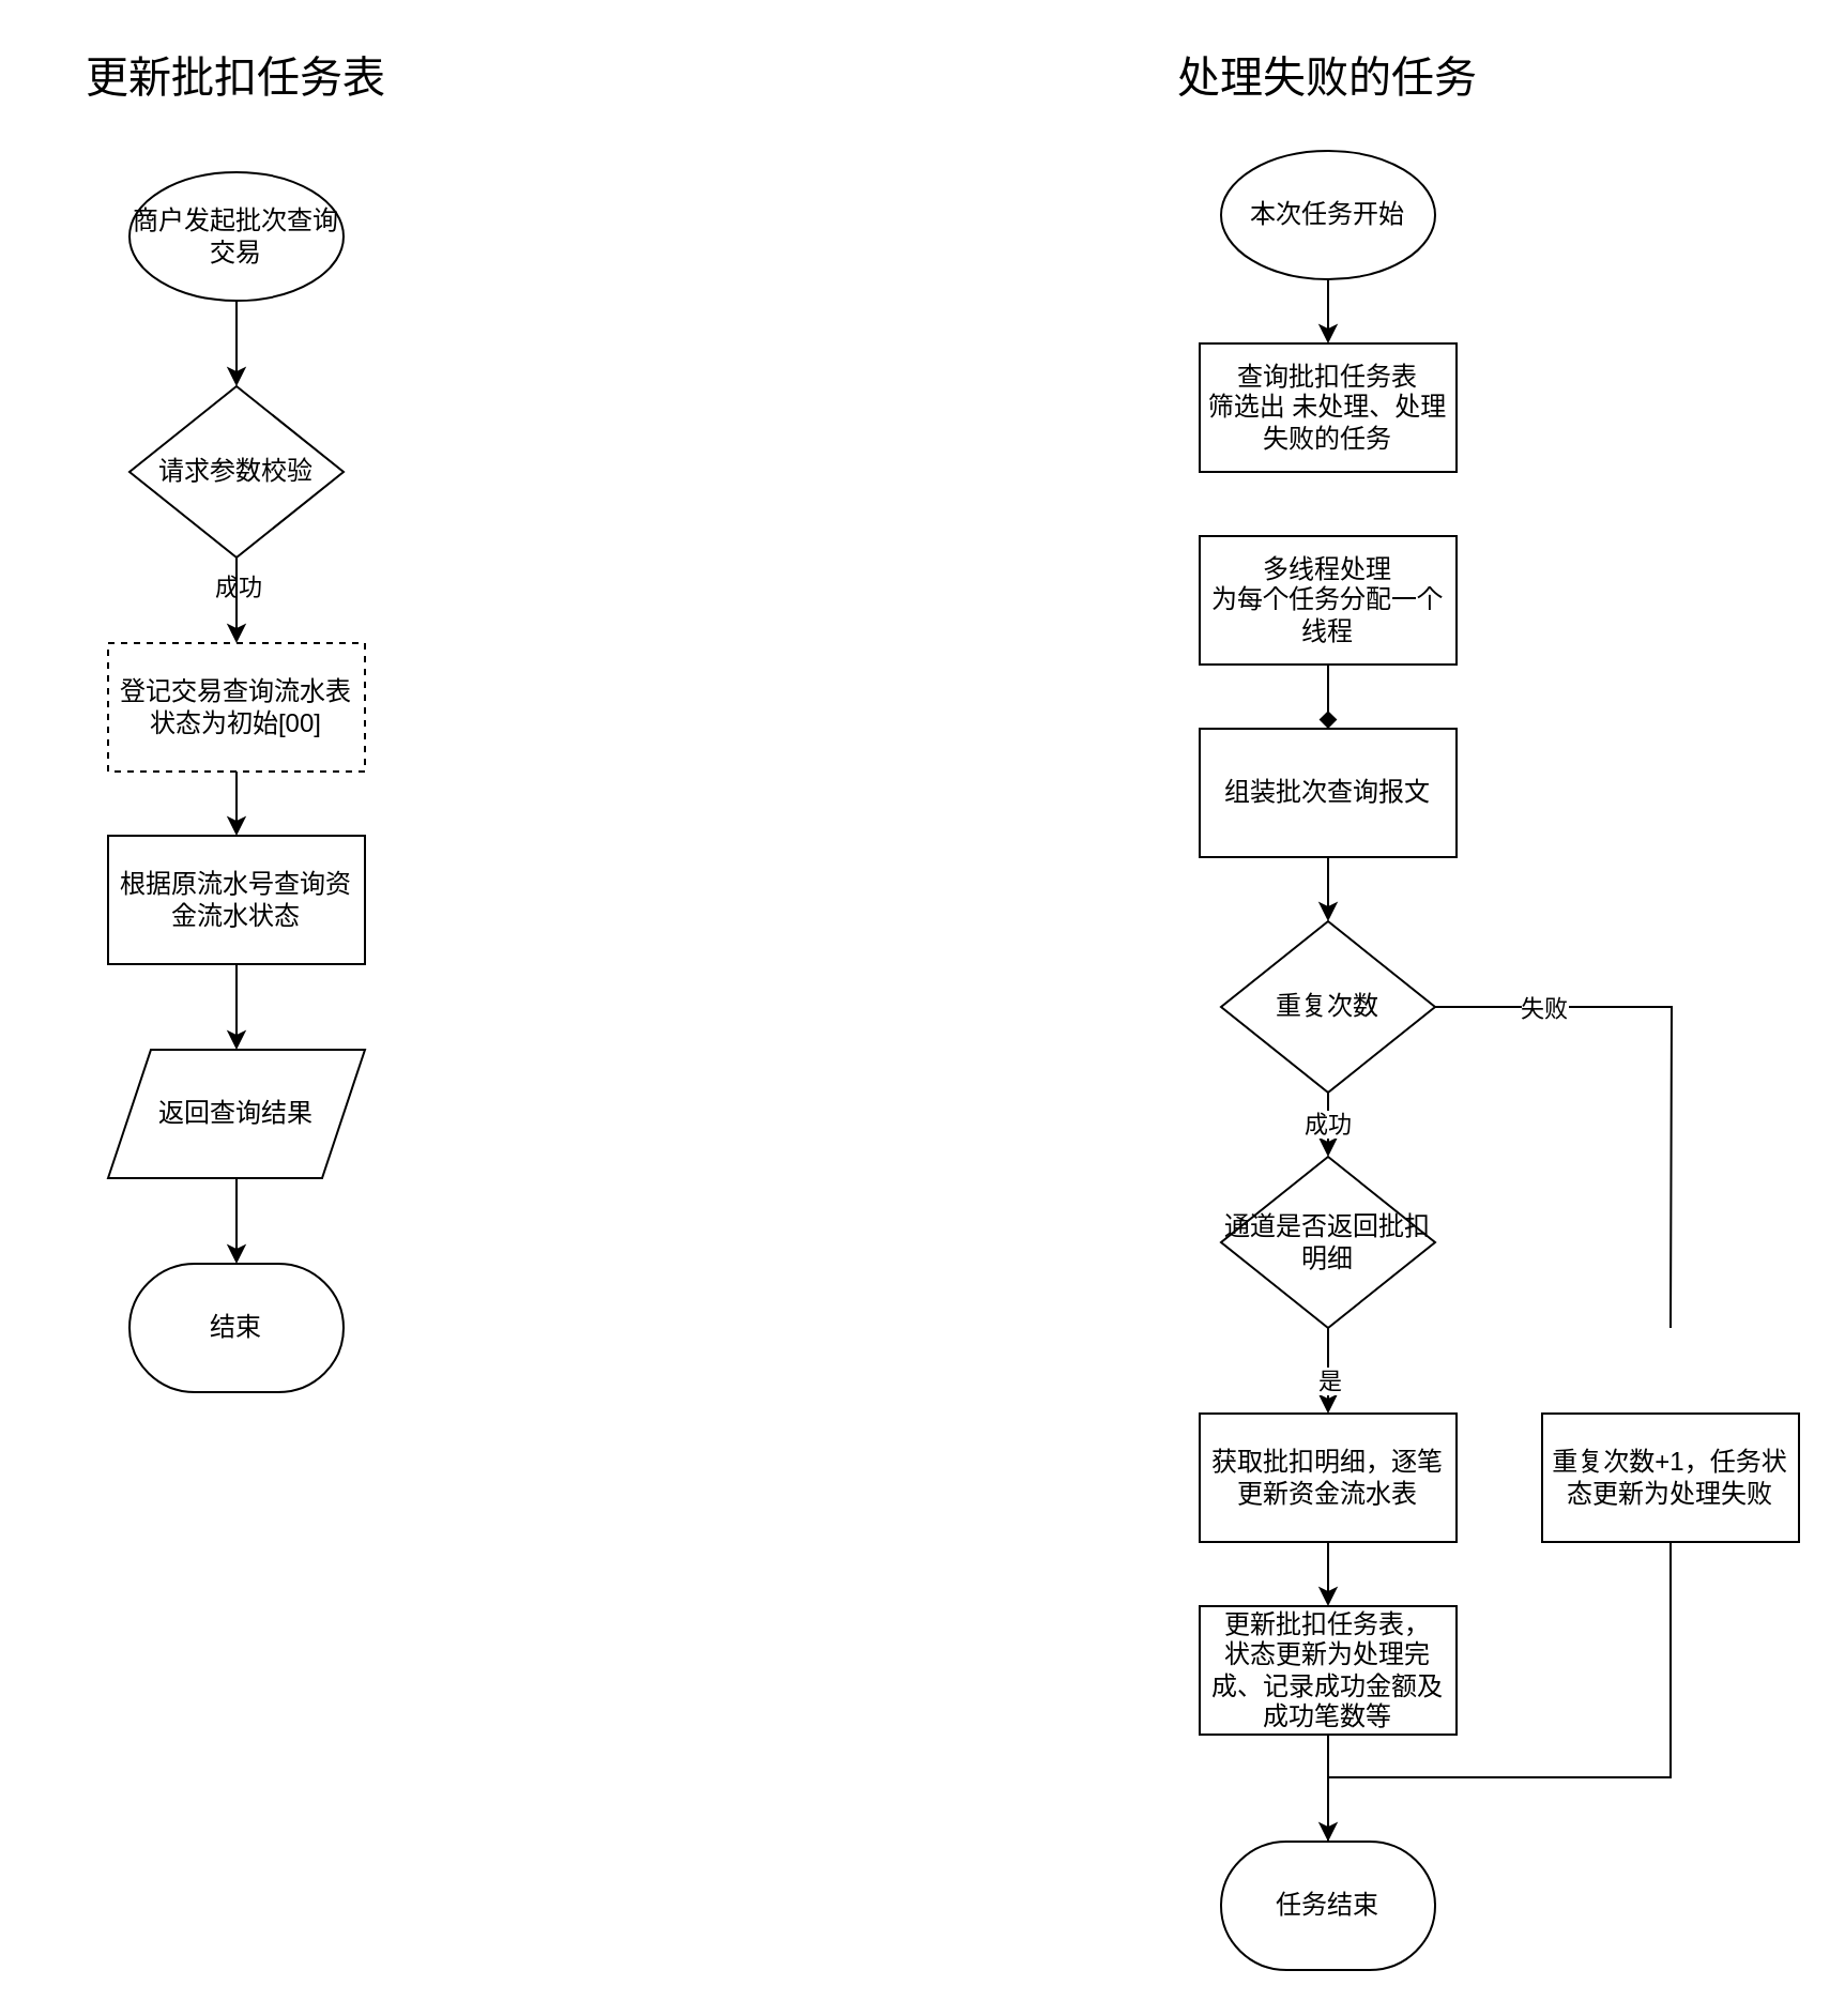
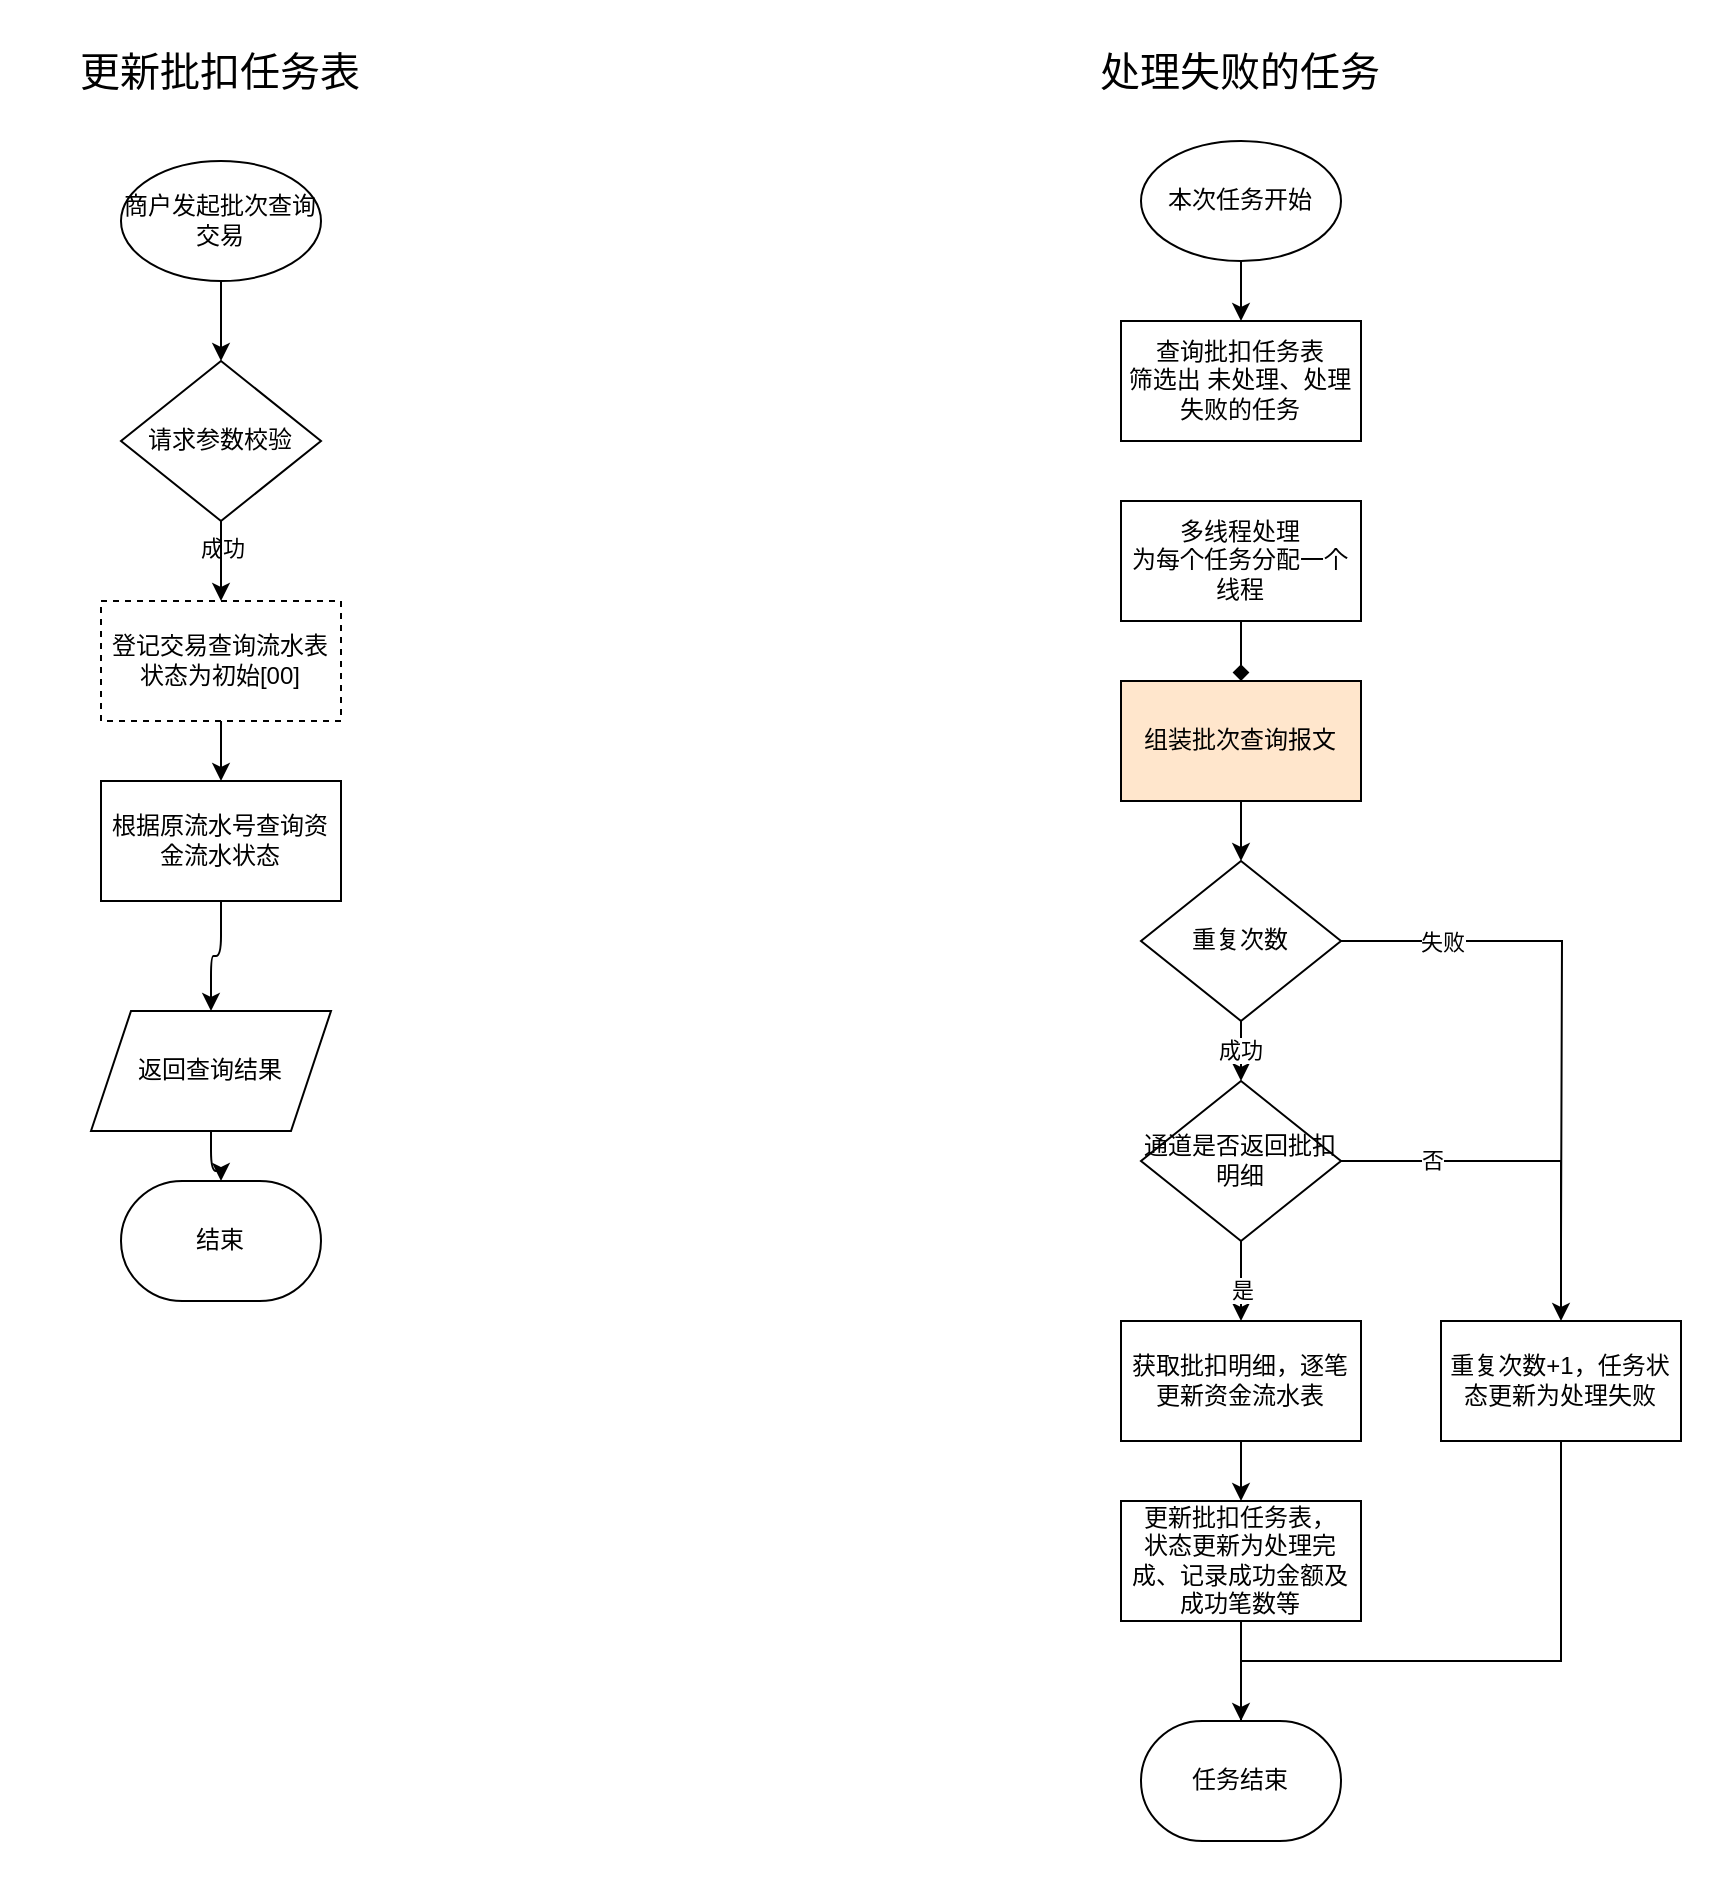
- <mxCell id="22" value="组装批次查询报文" style="whiteSpace=wrap;html=1;strokeWidth=1;labelBackgroundColor=none;rounded=0;" vertex="1" parent="1"><mxGeometry x="560" y="340" width="120" height="60" as="geometry" /></mxCell>
+ <mxCell id="22" value="组装批次查询报文" style="whiteSpace=wrap;html=1;strokeWidth=1;labelBackgroundColor=none;rounded=0;fillColor=#ffe6cc;" vertex="1" parent="1"><mxGeometry x="560" y="340" width="120" height="60" as="geometry" /></mxCell>
- <mxCell id="13" value="返回查询结果" style="shape=parallelogram;perimeter=parallelogramPerimeter;whiteSpace=wrap;html=1;fixedSize=1;strokeWidth=1;labelBackgroundColor=none;rounded=0;" parent="1" vertex="1"><mxGeometry x="50" y="490" width="120" height="60" as="geometry" /></mxCell>
+ <mxCell id="13" value="返回查询结果" style="shape=parallelogram;perimeter=parallelogramPerimeter;whiteSpace=wrap;html=1;fixedSize=1;strokeWidth=1;labelBackgroundColor=none;rounded=0;" parent="1" vertex="1"><mxGeometry x="45" y="505" width="120" height="60" as="geometry" /></mxCell>
+ <mxCell id="33" value="" style="edgeStyle=orthogonalEdgeStyle;rounded=0;orthogonalLoop=1;jettySize=auto;html=1;entryX=0.5;entryY=0;entryDx=0;entryDy=0;" edge="1" parent="1" source="35" target="30"><mxGeometry relative="1" as="geometry"><mxPoint x="750" y="610" as="targetPoint" /></mxGeometry></mxCell>
+ <mxCell id="34" value="否" style="edgeLabel;html=1;align=center;verticalAlign=middle;resizable=0;points=[];" vertex="1" connectable="0" parent="33"><mxGeometry x="-0.524" y="2" relative="1" as="geometry"><mxPoint y="1" as="offset" /></mxGeometry></mxCell>
